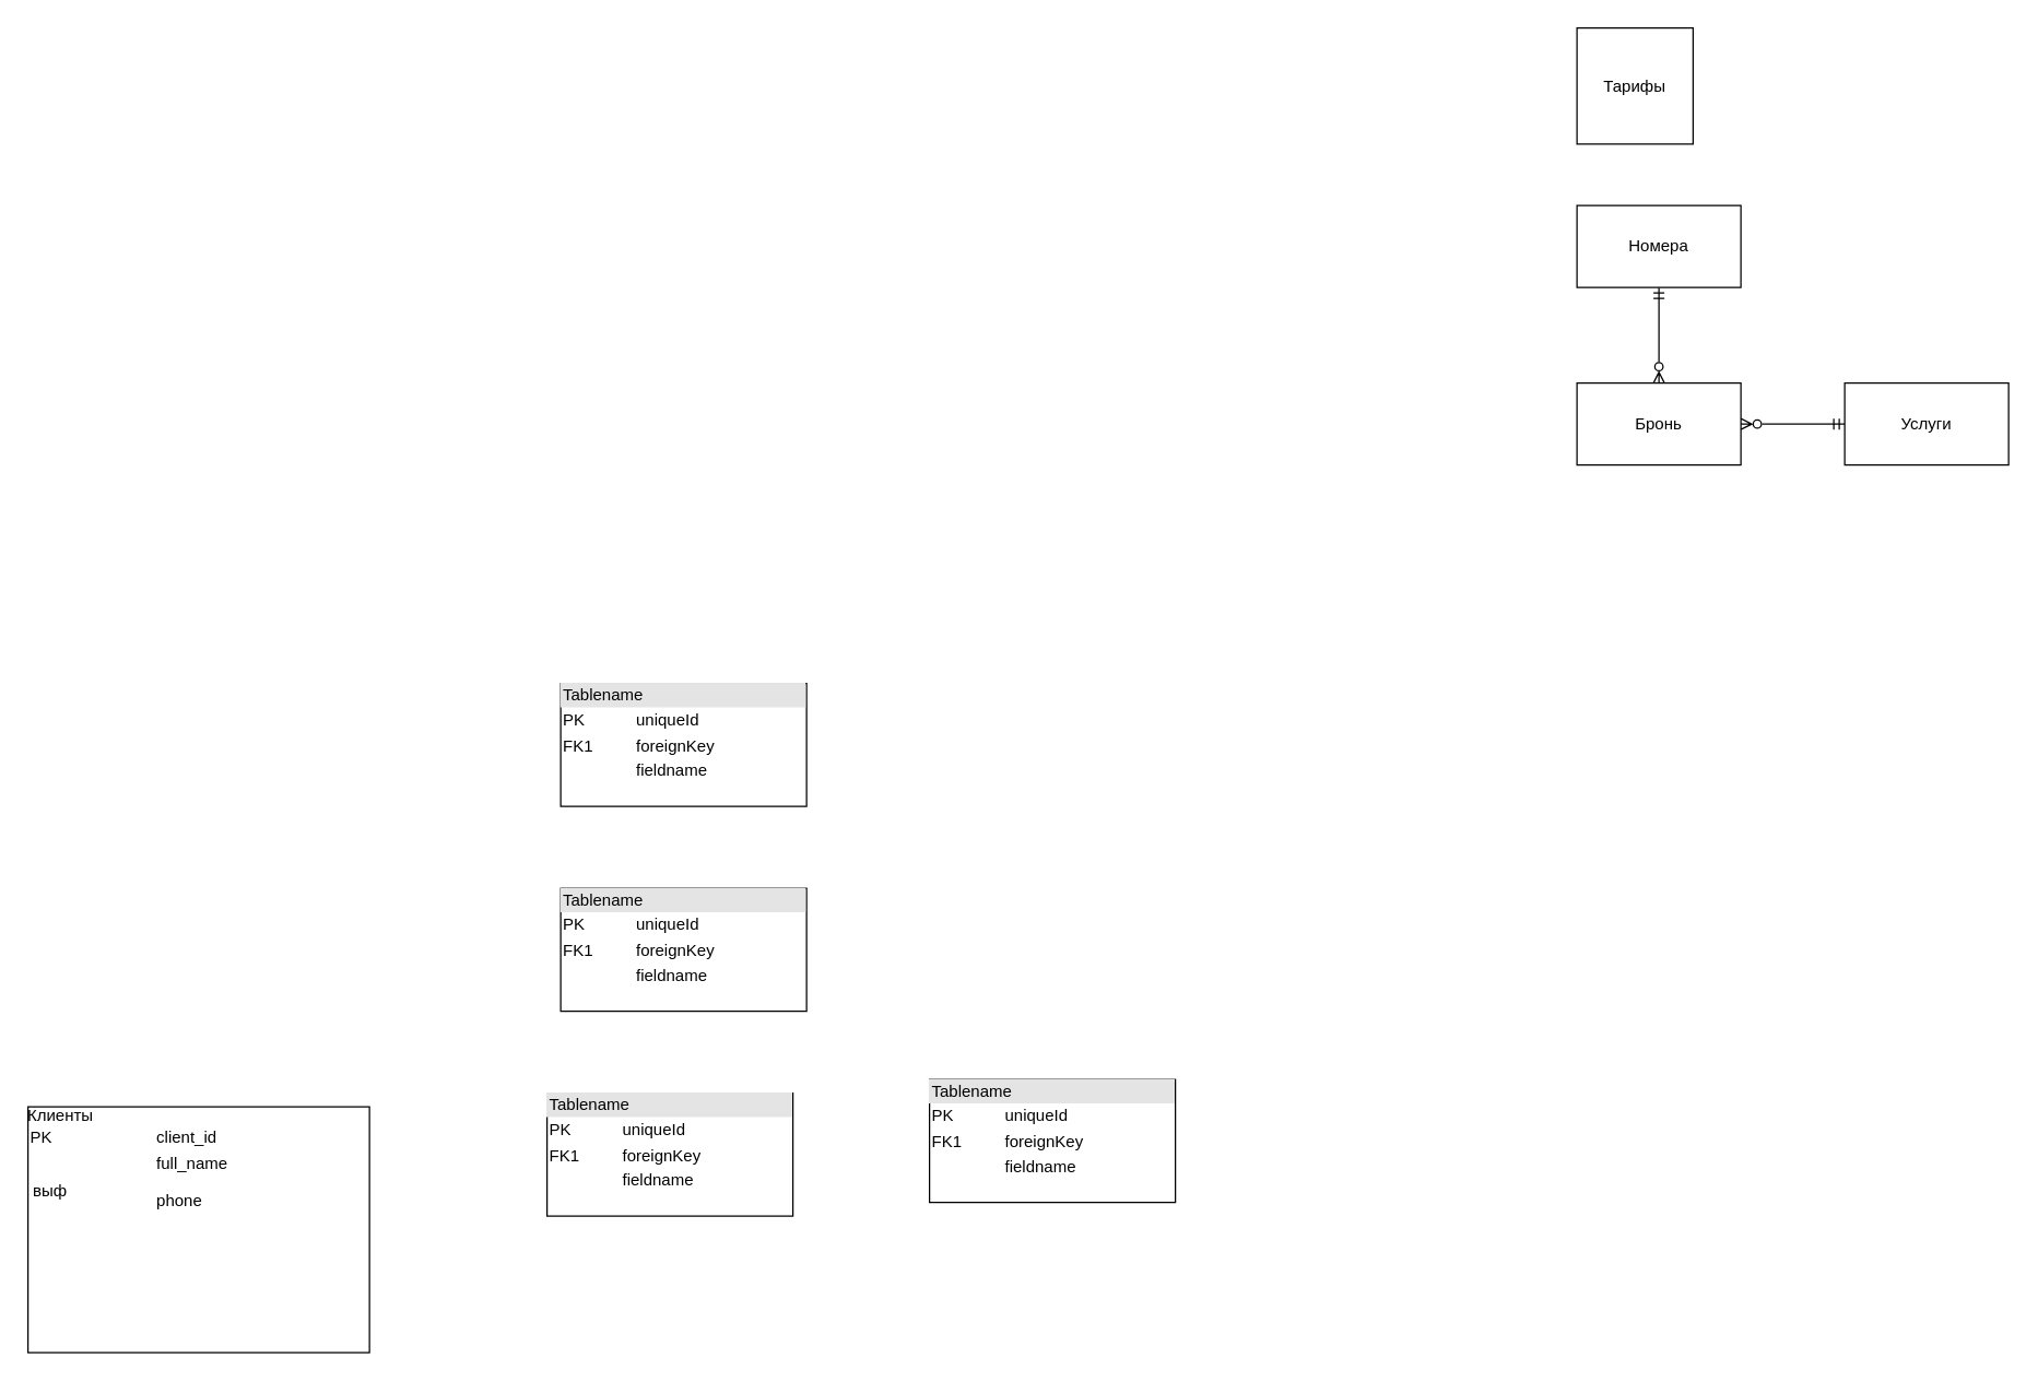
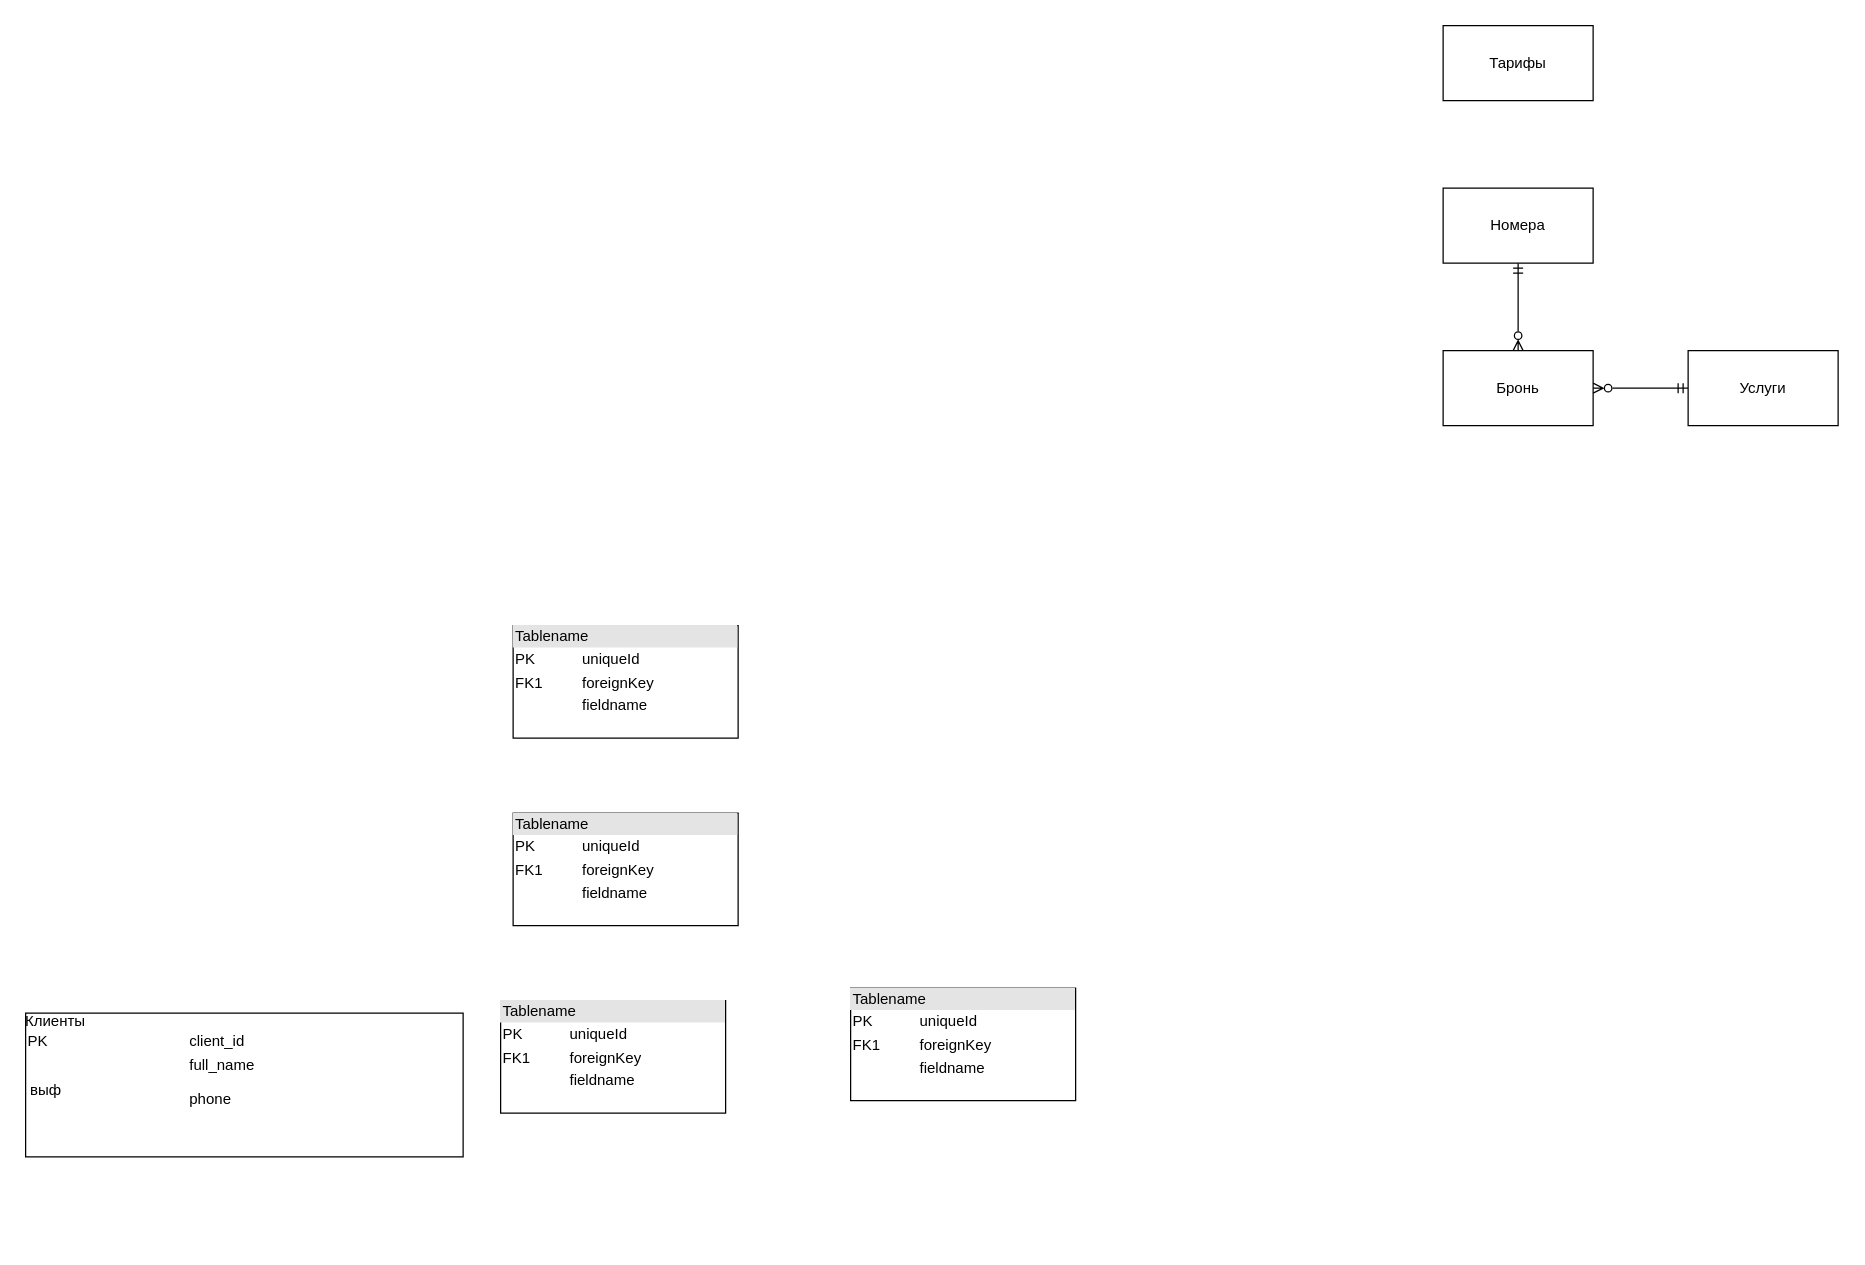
- <mxCell id="7" value="Тарифы" style="rounded=0;whiteSpace=wrap;html=1;" vertex="1" parent="1"><mxGeometry x="1154" y="20" width="85" height="85" as="geometry" /></mxCell>
+ <mxCell id="7" value="Тарифы" style="rounded=0;whiteSpace=wrap;html=1;" vertex="1" parent="1"><mxGeometry x="1154" y="20" width="120" height="60" as="geometry" /></mxCell>
- <mxCell id="8" value="Клиенты&lt;table style=&quot;width:100%;font-size:1em;&quot; cellpadding=&quot;2&quot; cellspacing=&quot;0&quot;&gt;&lt;tbody&gt;&lt;tr&gt;&lt;td&gt;PK&lt;/td&gt;&lt;td&gt;client_id&lt;/td&gt;&lt;/tr&gt;&lt;tr&gt;&lt;td&gt;&lt;br&gt;&lt;/td&gt;&lt;td&gt;full_name&lt;/td&gt;&lt;/tr&gt;&lt;tr&gt;&lt;td&gt;&lt;table style=&quot;width:100%;font-size:1em;&quot; cellpadding=&quot;2&quot; cellspacing=&quot;0&quot;&gt;&lt;tbody&gt;&lt;tr&gt;&lt;td&gt;выф&lt;/td&gt;&lt;/tr&gt;&lt;/tbody&gt;&lt;/table&gt;&lt;br&gt;&lt;/td&gt;&lt;td&gt;phone&lt;/td&gt;&lt;/tr&gt;&lt;/tbody&gt;&lt;/table&gt;" style="verticalAlign=top;align=left;overflow=fill;html=1;whiteSpace=wrap;" vertex="1" parent="1"><mxGeometry x="20" y="810" width="250" height="180" as="geometry" /></mxCell>
+ <mxCell id="8" value="Клиенты&lt;table style=&quot;width:100%;font-size:1em;&quot; cellpadding=&quot;2&quot; cellspacing=&quot;0&quot;&gt;&lt;tbody&gt;&lt;tr&gt;&lt;td&gt;PK&lt;/td&gt;&lt;td&gt;client_id&lt;/td&gt;&lt;/tr&gt;&lt;tr&gt;&lt;td&gt;&lt;br&gt;&lt;/td&gt;&lt;td&gt;full_name&lt;/td&gt;&lt;/tr&gt;&lt;tr&gt;&lt;td&gt;&lt;table style=&quot;width:100%;font-size:1em;&quot; cellpadding=&quot;2&quot; cellspacing=&quot;0&quot;&gt;&lt;tbody&gt;&lt;tr&gt;&lt;td&gt;выф&lt;/td&gt;&lt;/tr&gt;&lt;/tbody&gt;&lt;/table&gt;&lt;br&gt;&lt;/td&gt;&lt;td&gt;phone&lt;/td&gt;&lt;/tr&gt;&lt;/tbody&gt;&lt;/table&gt;" style="verticalAlign=top;align=left;overflow=fill;html=1;whiteSpace=wrap;" vertex="1" parent="1"><mxGeometry x="20" y="810" width="350" height="115" as="geometry" /></mxCell>
